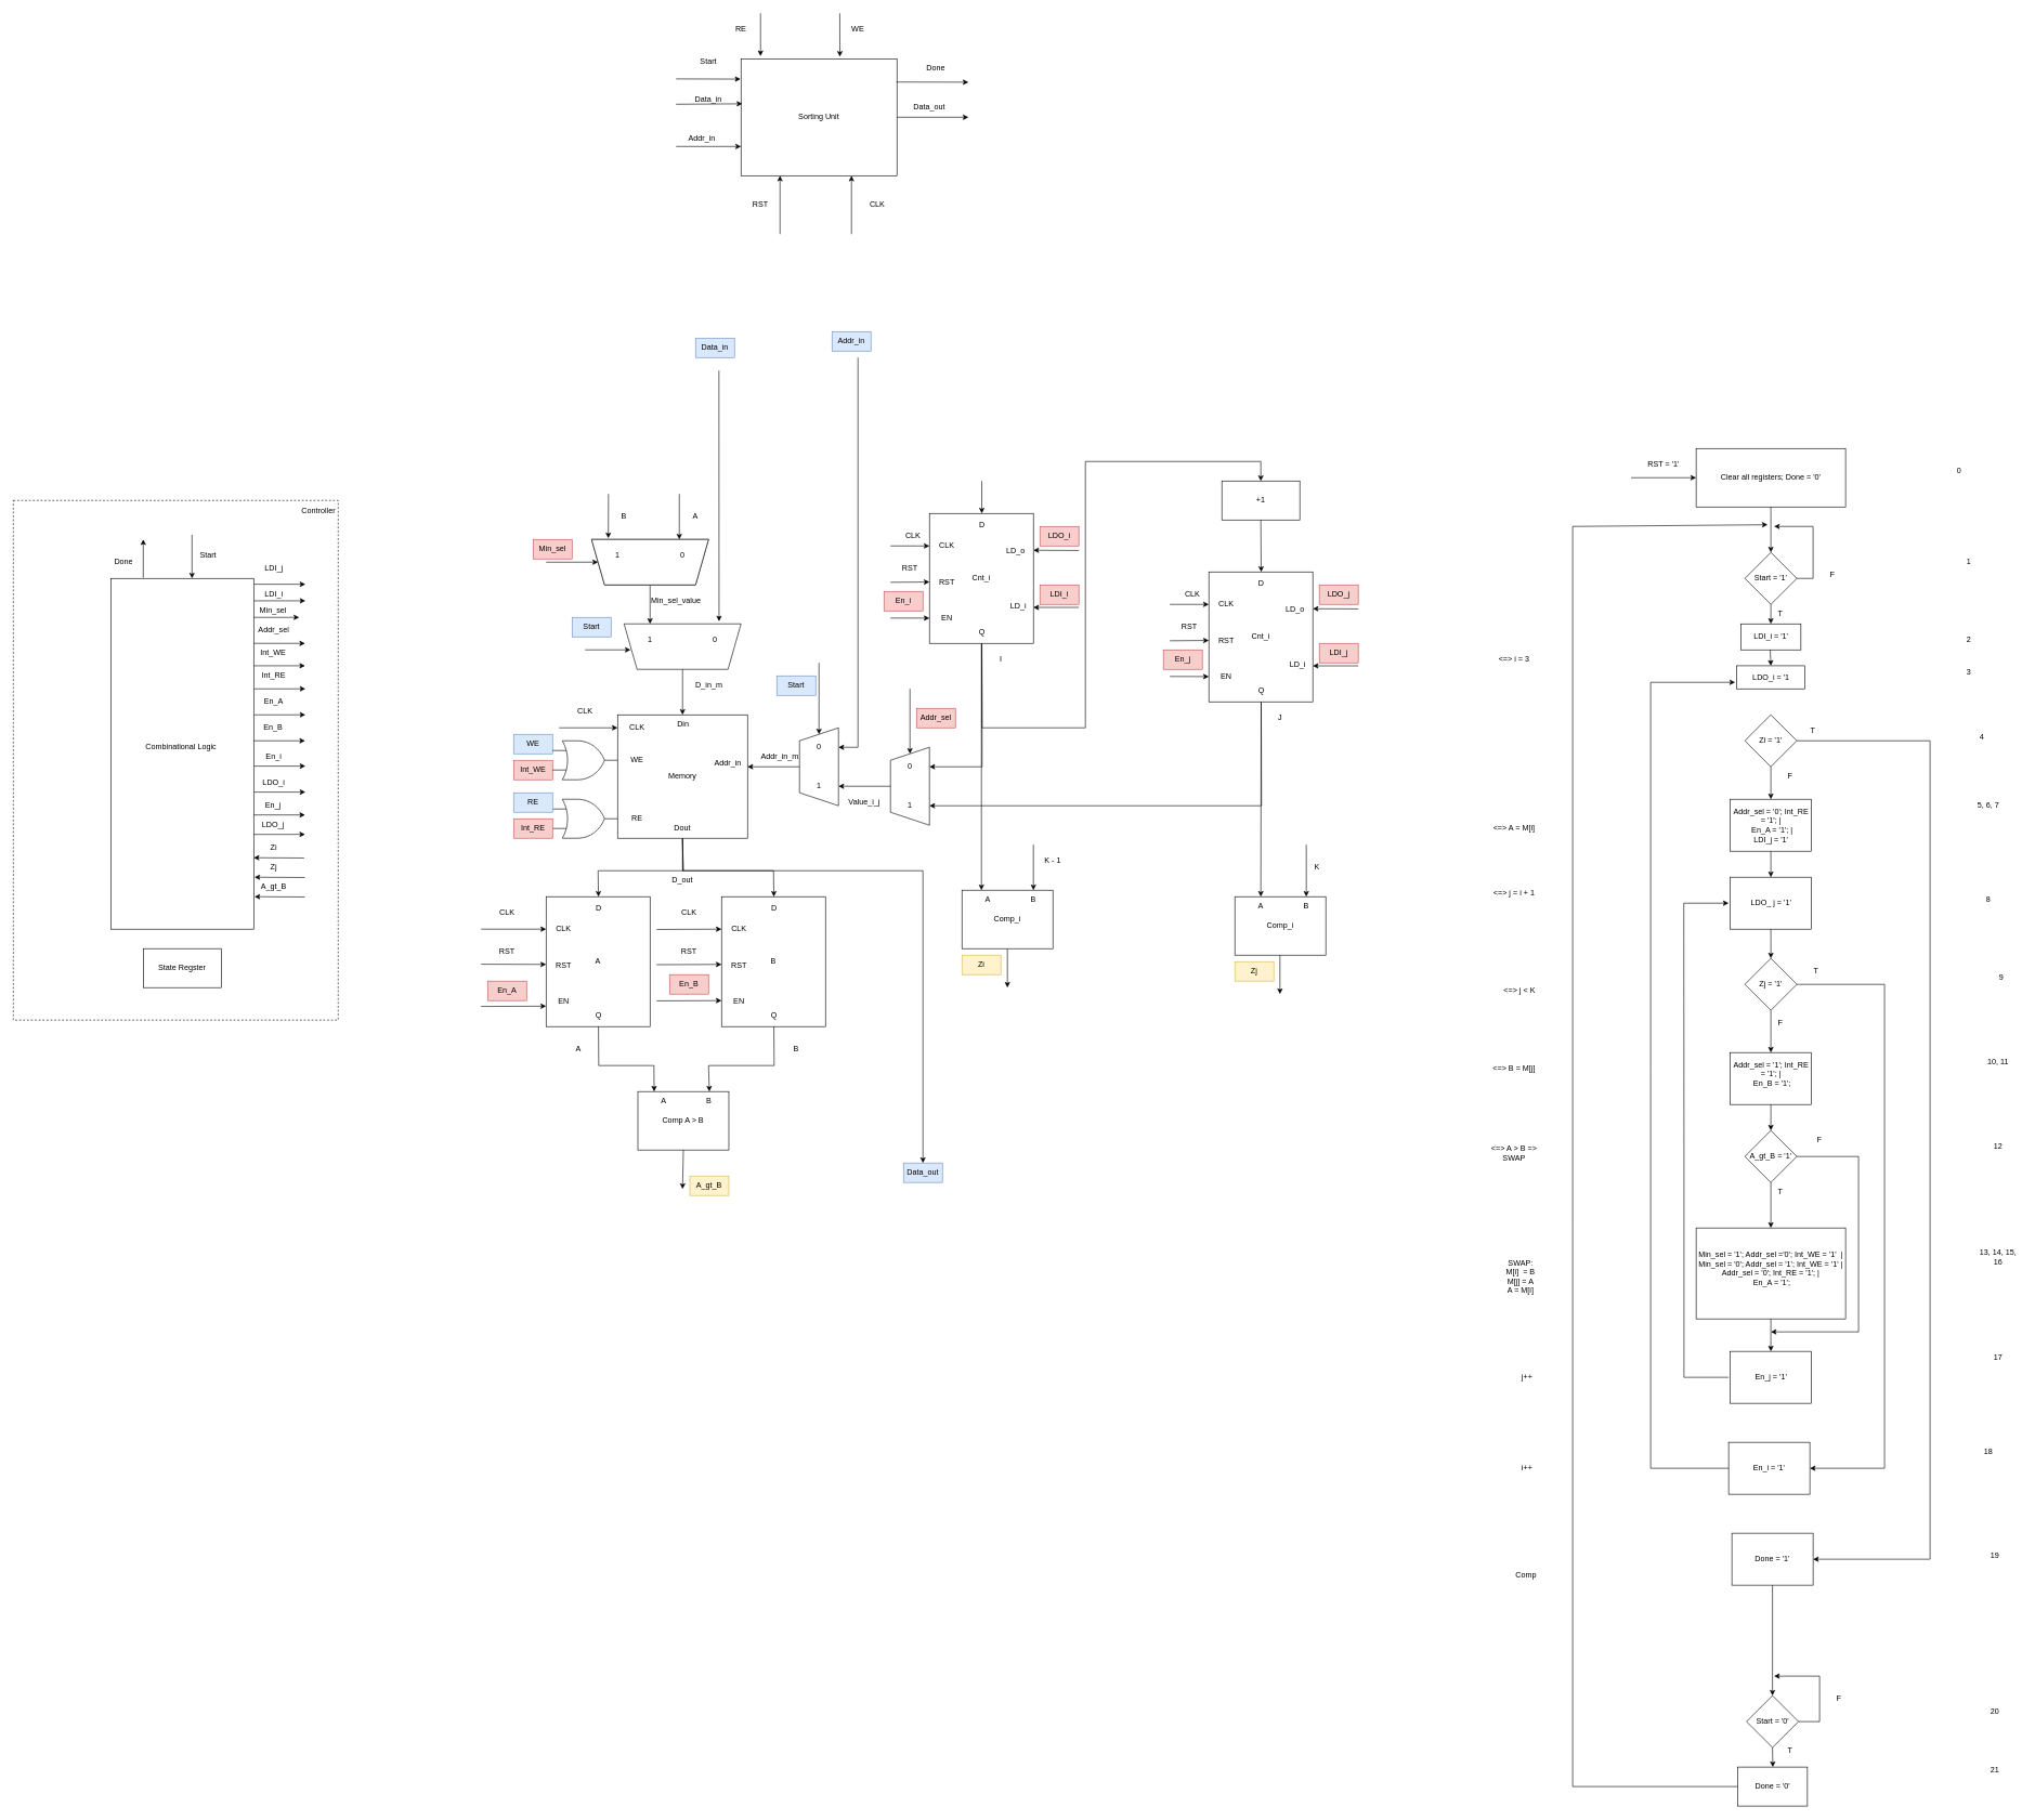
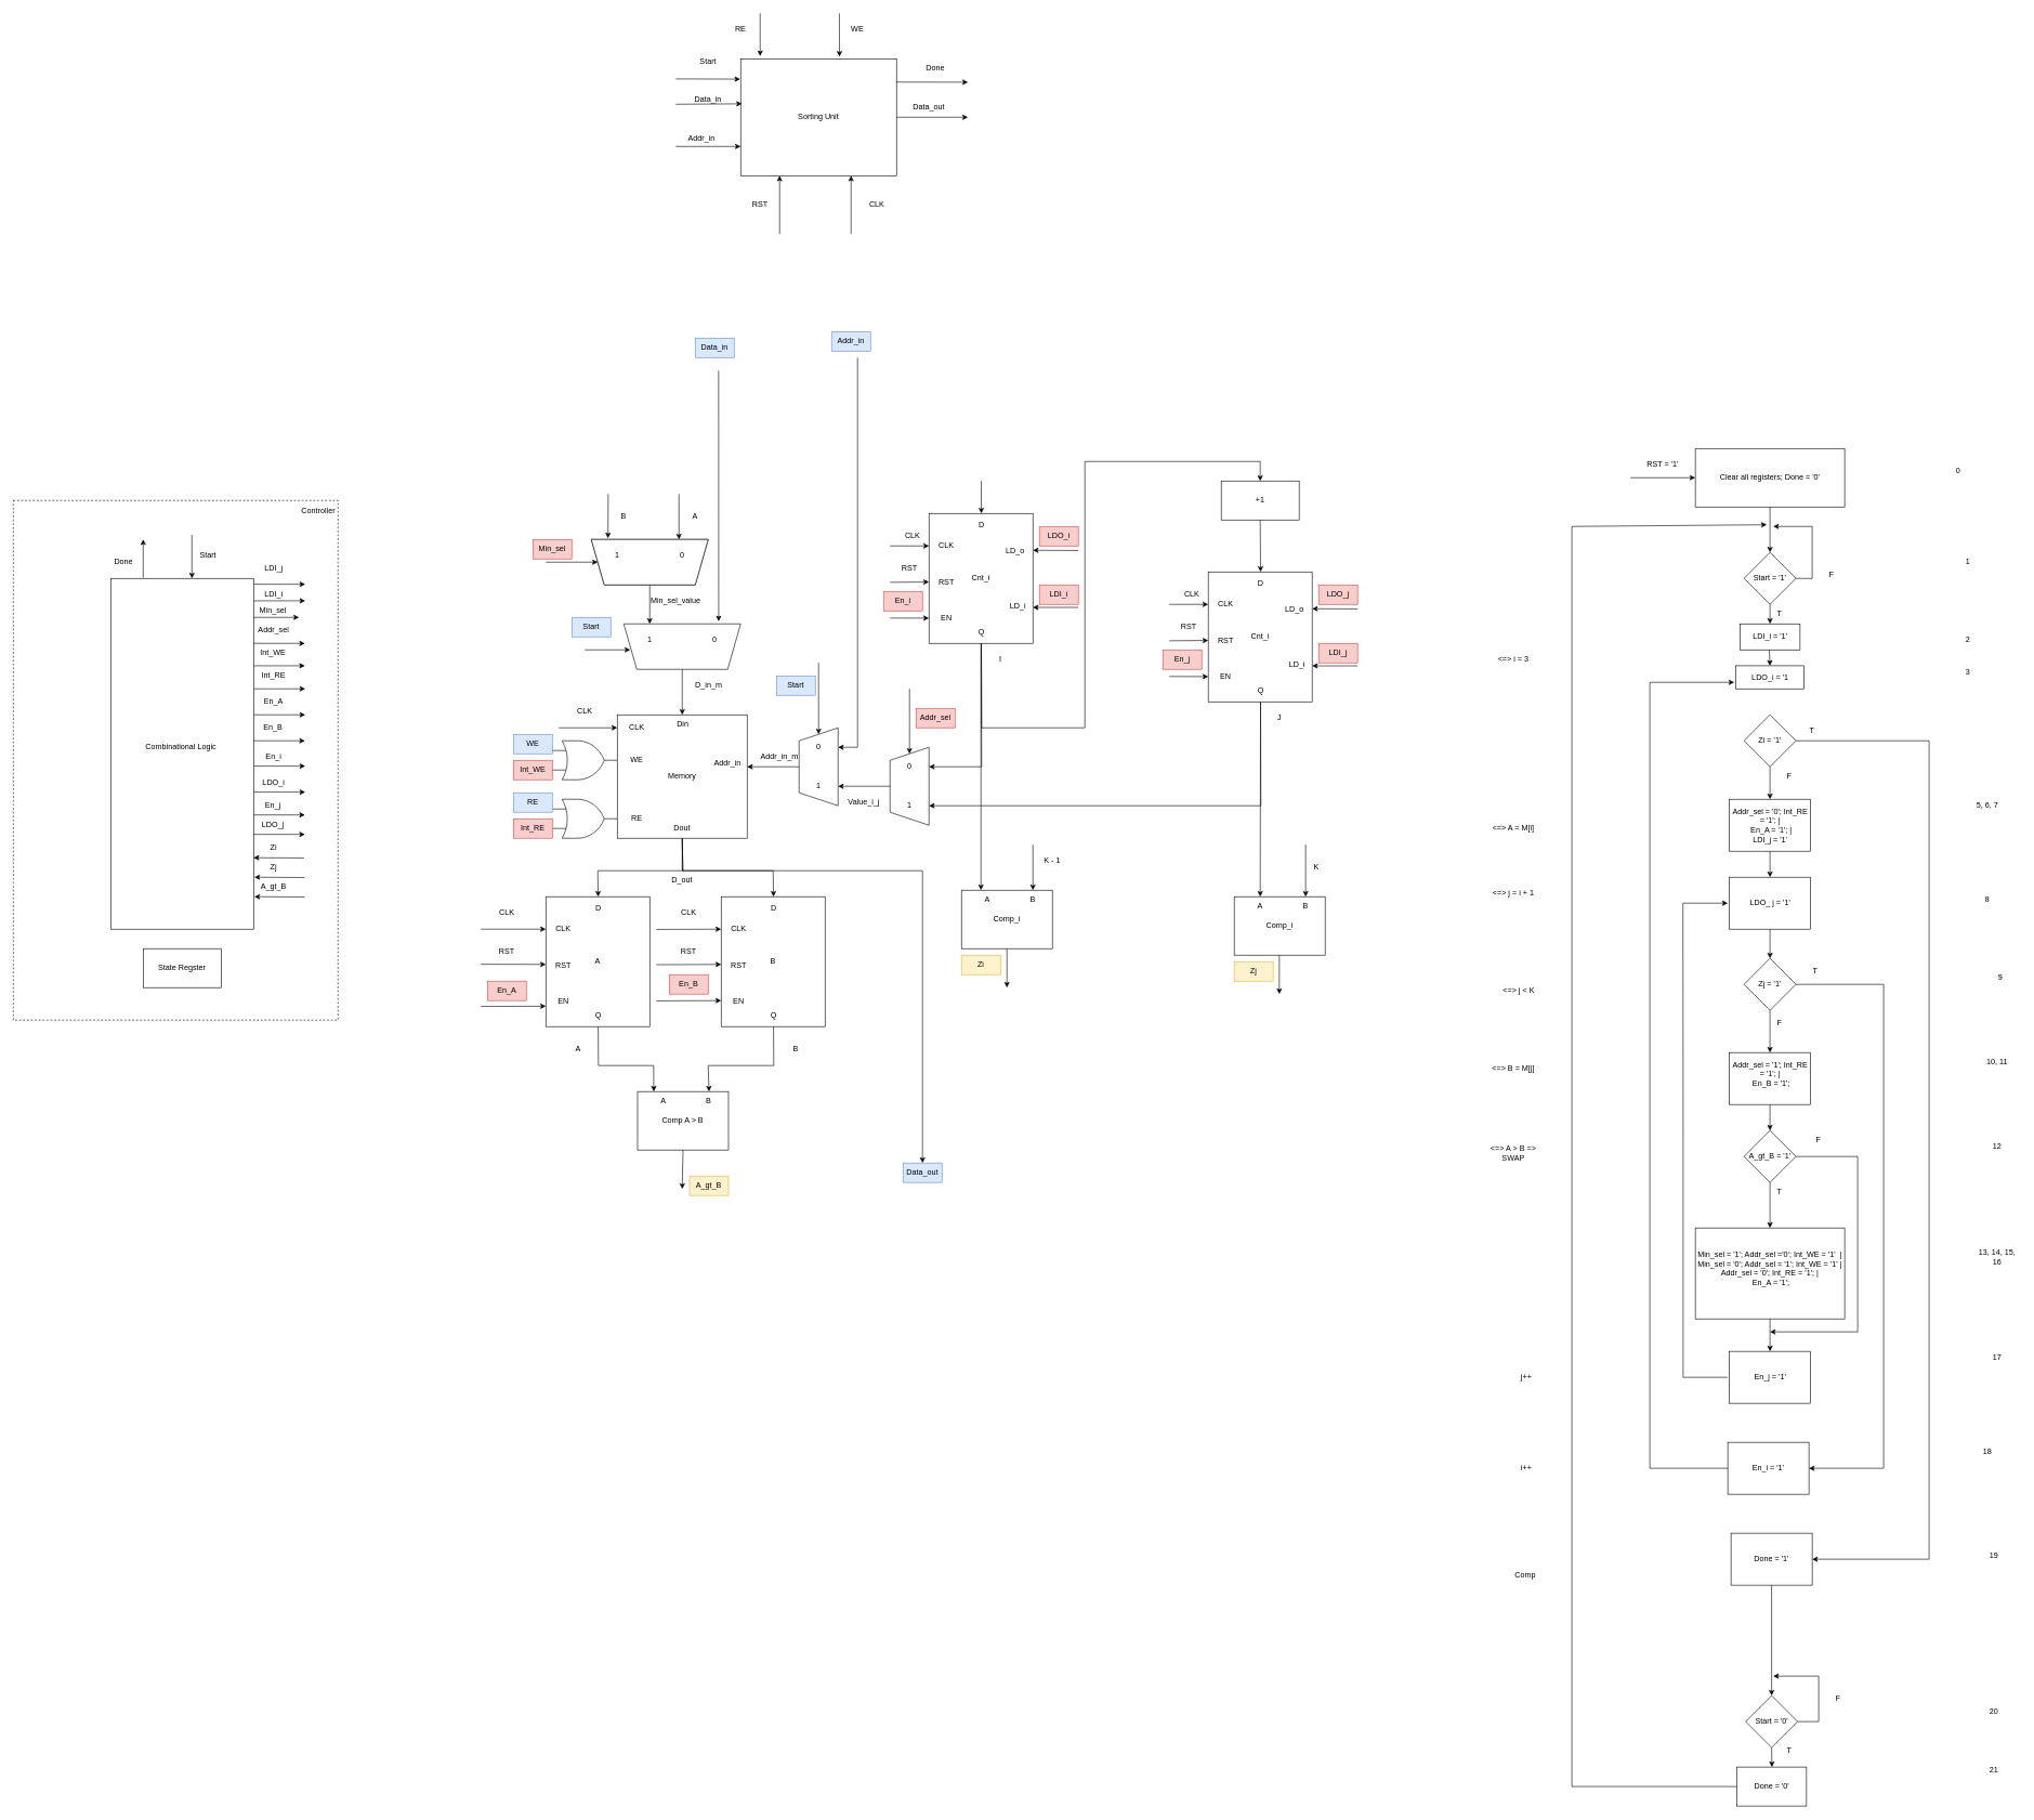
- <mxCell id="225" value="4" style="text;html=1;align=center;verticalAlign=middle;whiteSpace=wrap;rounded=0;" parent="1" vertex="1"><mxGeometry x="3020" y="1120" width="60" height="30" as="geometry" /></mxCell>
- <mxCell id="204" value="SWAP:&lt;div&gt;M[i]&amp;nbsp; = B&lt;br&gt;M[j] = A&lt;/div&gt;&lt;div&gt;A = M[i]&lt;/div&gt;" style="text;html=1;align=center;verticalAlign=middle;whiteSpace=wrap;rounded=0;" parent="1" vertex="1"><mxGeometry x="2290" y="1930" width="100" height="70" as="geometry" /></mxCell>
